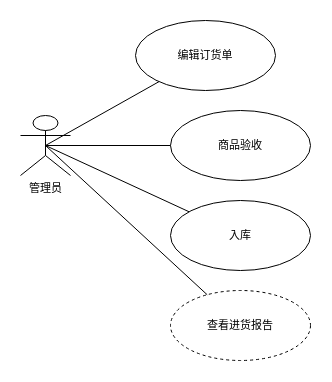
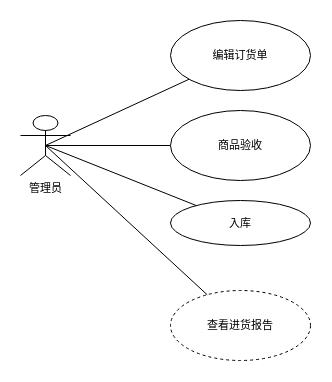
- <mxCell id="7" value="编辑订货单" style="ellipse;whiteSpace=wrap;html=1;labelBackgroundColor=default;fontFamily=Helvetica;fontSize=11;fontColor=default;fillColor=none;gradientColor=none;" vertex="1" parent="1"><mxGeometry x="135" y="20" width="140" height="70" as="geometry" /></mxCell>
+ <mxCell id="7" value="编辑订货单" style="ellipse;whiteSpace=wrap;html=1;labelBackgroundColor=default;fontFamily=Helvetica;fontSize=11;fontColor=default;fillColor=none;gradientColor=none;" vertex="1" parent="1"><mxGeometry x="170" y="20" width="140" height="70" as="geometry" /></mxCell>
- <mxCell id="9" value="入库" style="ellipse;whiteSpace=wrap;html=1;labelBackgroundColor=default;fontFamily=Helvetica;fontSize=11;fontColor=default;fillColor=none;gradientColor=none;" vertex="1" parent="1"><mxGeometry x="170" y="200" width="140" height="70" as="geometry" /></mxCell>
+ <mxCell id="9" value="入库" style="ellipse;whiteSpace=wrap;html=1;labelBackgroundColor=default;fontFamily=Helvetica;fontSize=11;fontColor=default;fillColor=none;gradientColor=none;" vertex="1" parent="1"><mxGeometry x="170" y="200" width="140" height="45" as="geometry" /></mxCell>
